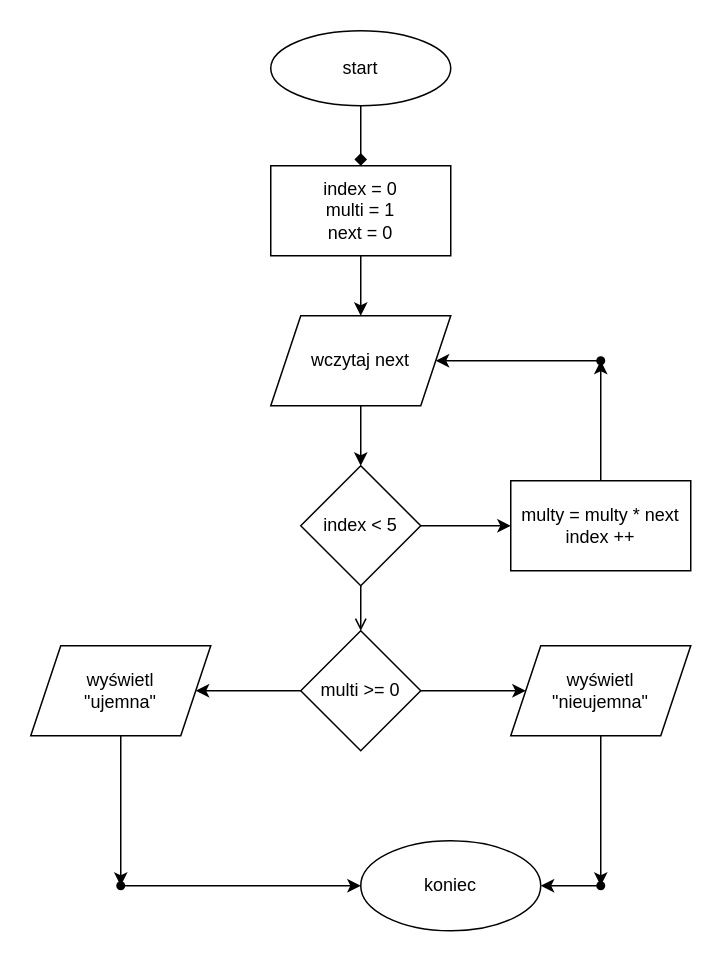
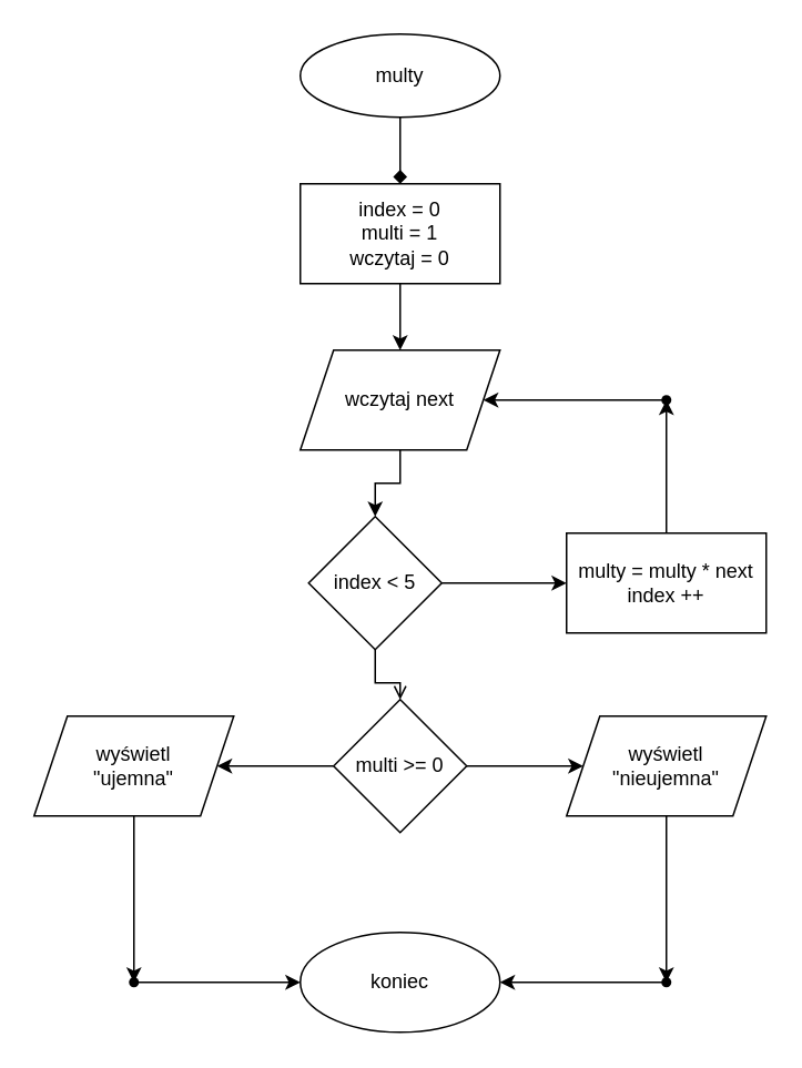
- <mxCell id="3" value="start" style="ellipse;whiteSpace=wrap;html=1;" vertex="1" parent="1"><mxGeometry x="180" width="120" height="50" as="geometry" y="20" /></mxCell>
+ <mxCell id="3" value="multy" style="ellipse;whiteSpace=wrap;html=1;" vertex="1" parent="1"><mxGeometry x="180" width="120" height="50" as="geometry" y="20" /></mxCell>
- <mxCell id="5" value="index = 0&lt;br&gt;multi = 1&lt;br&gt;next = 0" style="whiteSpace=wrap;html=1;" vertex="1" parent="1"><mxGeometry x="180" y="110" width="120" height="60" as="geometry" /></mxCell>
+ <mxCell id="5" value="index = 0&lt;br&gt;multi = 1&lt;br&gt;wczytaj = 0" style="whiteSpace=wrap;html=1;" vertex="1" parent="1"><mxGeometry x="180" y="110" width="120" height="60" as="geometry" /></mxCell>
- <mxCell id="10" value="index &amp;lt; 5" style="rhombus;whiteSpace=wrap;html=1;" vertex="1" parent="1"><mxGeometry x="200" y="310" width="80" height="80" as="geometry" /></mxCell>
+ <mxCell id="10" value="index &amp;lt; 5" style="rhombus;whiteSpace=wrap;html=1;" vertex="1" parent="1"><mxGeometry x="185" y="310" width="80" height="80" as="geometry" /></mxCell>
- <mxCell id="22" value="koniec" style="ellipse;whiteSpace=wrap;html=1;" vertex="1" parent="1"><mxGeometry x="240" y="560" width="120" height="60" as="geometry" /></mxCell>
+ <mxCell id="22" value="koniec" style="ellipse;whiteSpace=wrap;html=1;" vertex="1" parent="1"><mxGeometry x="180" y="560" width="120" height="60" as="geometry" /></mxCell>
